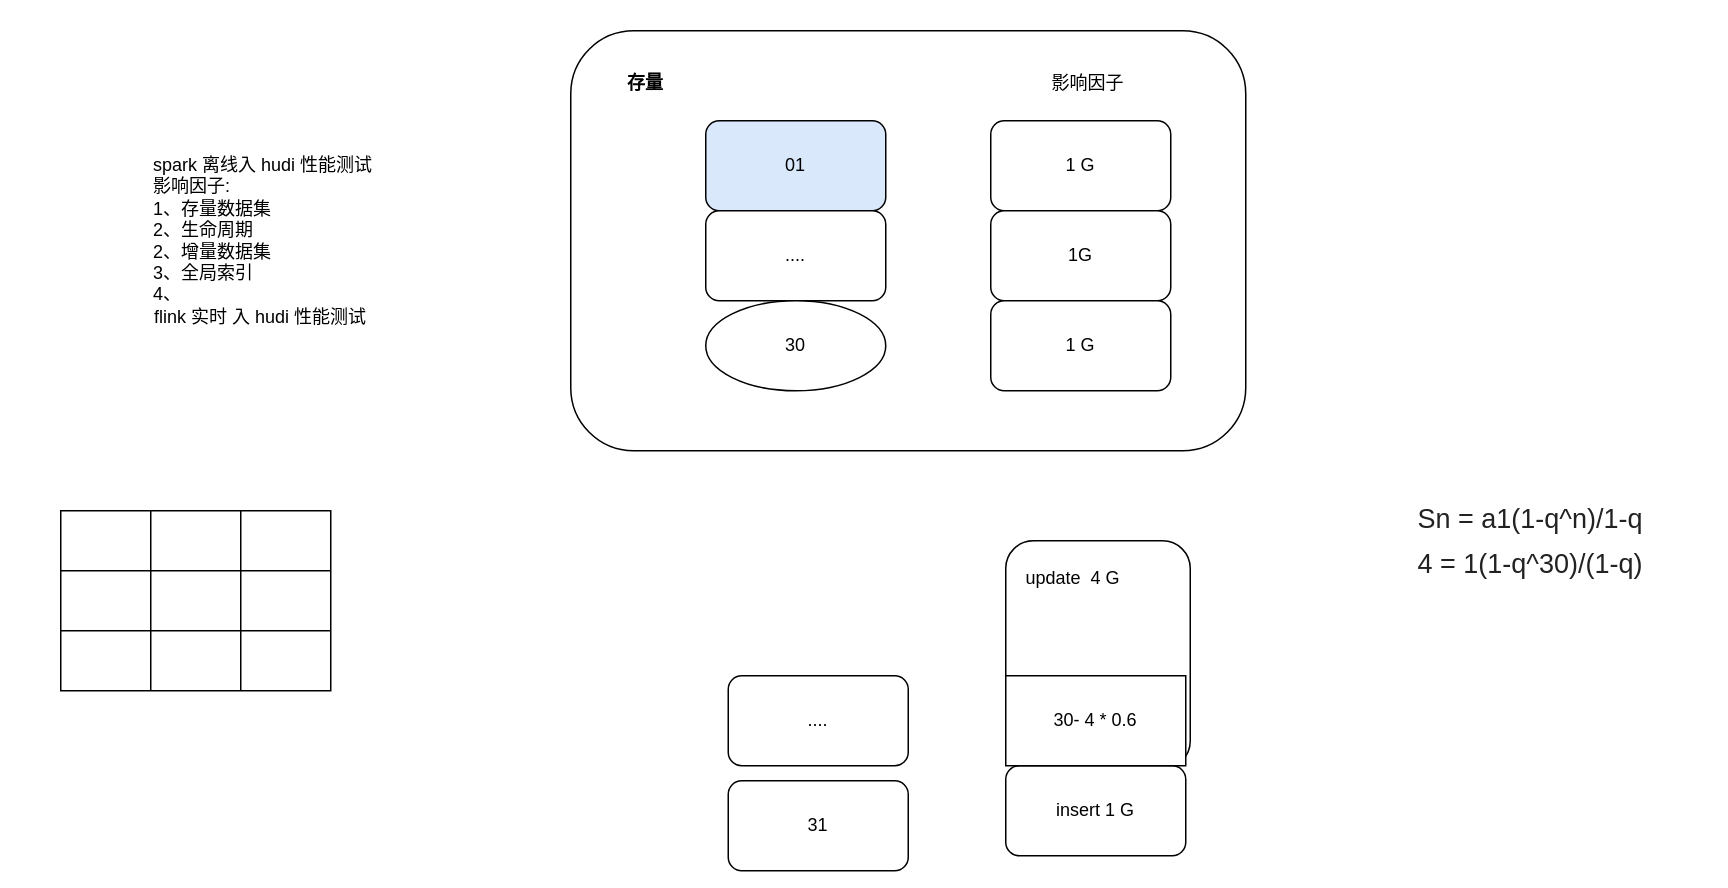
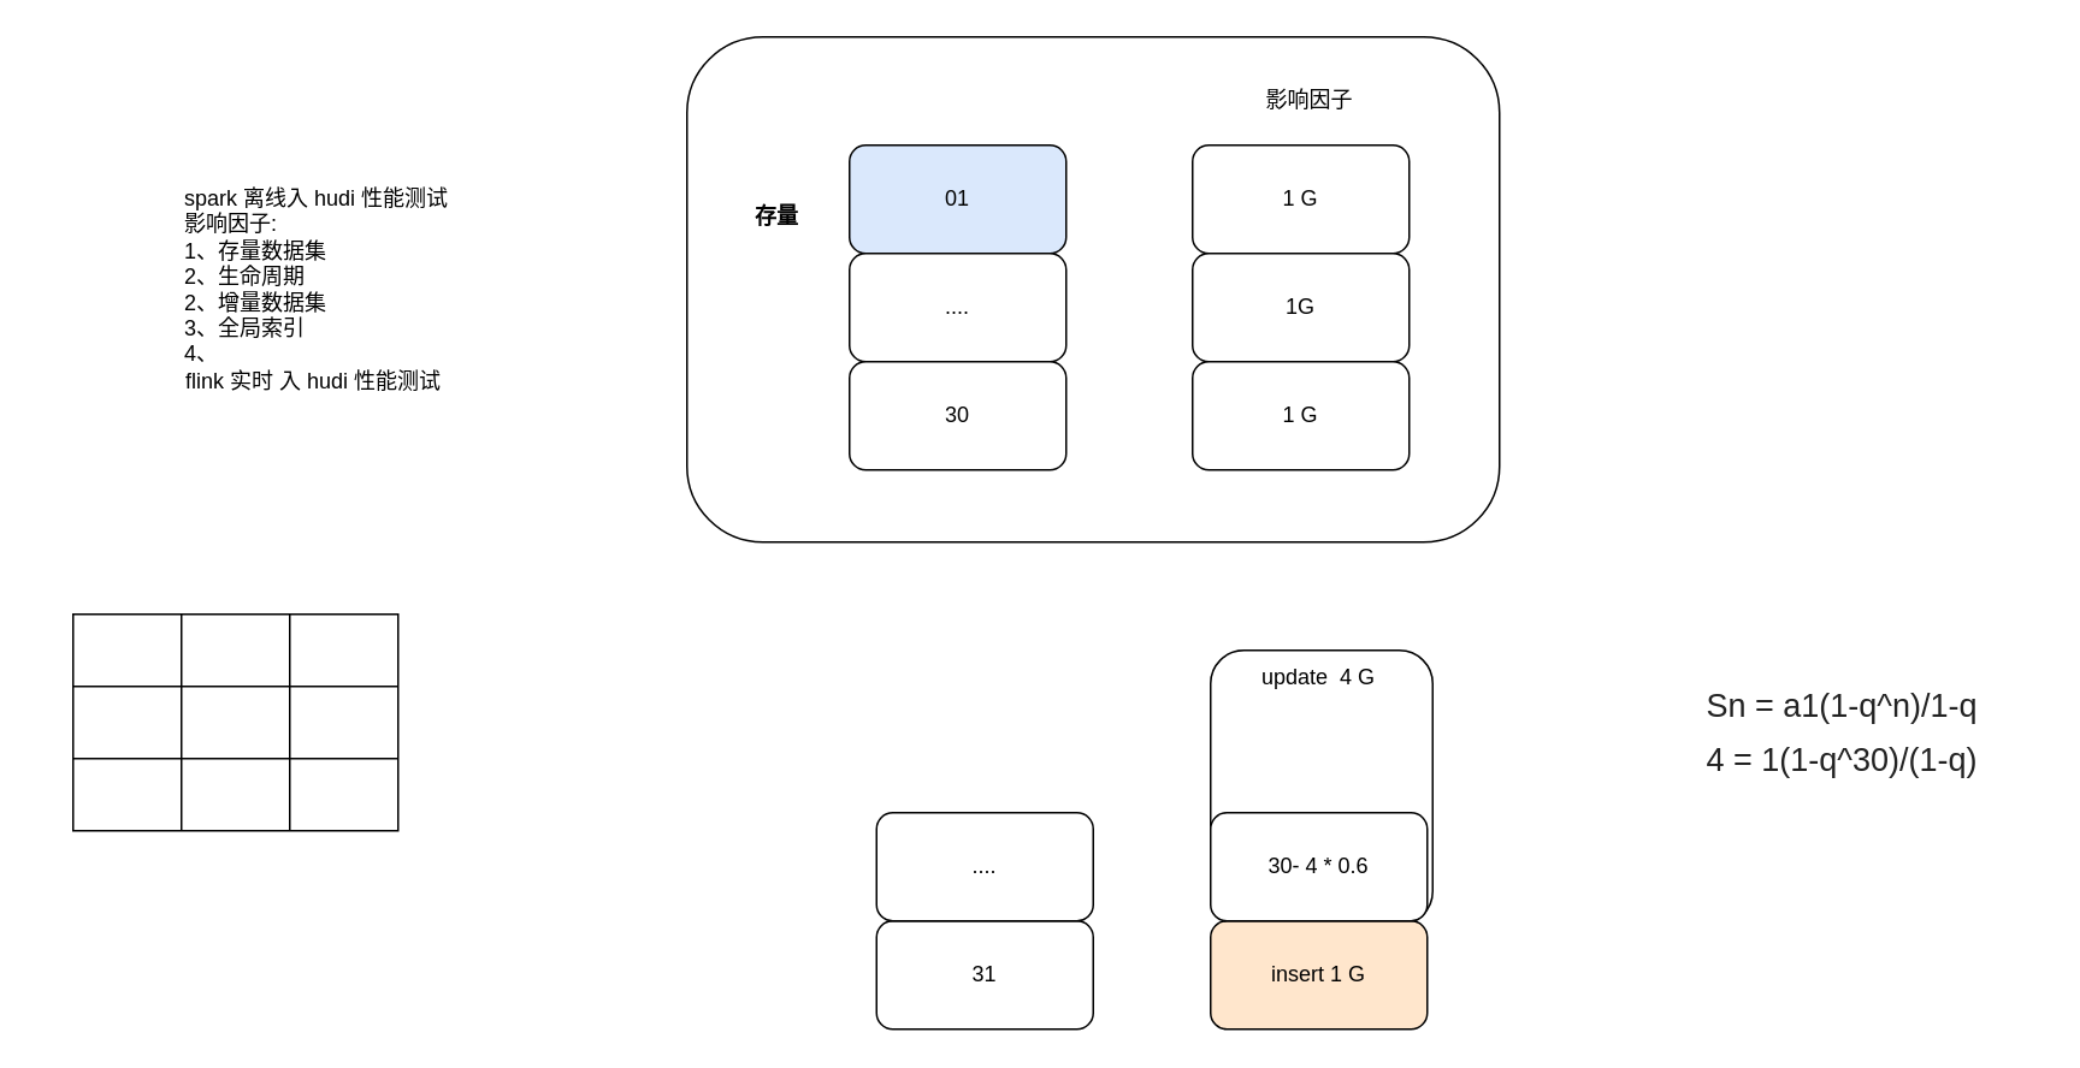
- <mxCell id="25" value="&lt;b&gt;存量&lt;/b&gt;" style="text;html=1;strokeColor=none;fillColor=none;align=center;verticalAlign=middle;whiteSpace=wrap;rounded=0;" vertex="1" parent="1"><mxGeometry x="400" y="40" width="60" height="30" as="geometry" /></mxCell>
+ <mxCell id="25" value="&lt;b&gt;存量&lt;/b&gt;" style="text;html=1;strokeColor=none;fillColor=none;align=center;verticalAlign=middle;whiteSpace=wrap;rounded=0;" vertex="1" parent="1"><mxGeometry x="400" y="105" width="60" height="30" as="geometry" /></mxCell>
- <mxCell id="20" value="30" style="ellipse;whiteSpace=wrap;html=1;" vertex="1" parent="1"><mxGeometry x="470" y="200" width="120" height="60" as="geometry" /></mxCell>
+ <mxCell id="20" value="30" style="rounded=1;whiteSpace=wrap;html=1;" vertex="1" parent="1"><mxGeometry x="470" y="200" width="120" height="60" as="geometry" /></mxCell>
- <mxCell id="31" value="&lt;div style=&quot;max-width: 100%; overflow-x: visible; font-size: 18px; line-height: 30px; color: rgb(34, 34, 34); margin-top: 24px;&quot; class=&quot;index-module_textWrap_3ygOc index-module_newStyle_lg-fl&quot;&gt;&lt;p style=&quot;overflow-y: auto; max-width: 100%; line-height: 30px; margin: 0px !important; padding: 0px !important;&quot; data-from-paste=&quot;1&quot;&gt;Sn = a1(1-q^n)/1-q&lt;br&gt;4 = 1(1-q^30)/(1-q)&lt;/p&gt;&lt;div&gt;&lt;br&gt;&lt;/div&gt;&lt;p style=&quot;overflow-y: auto; max-width: 100%; line-height: 30px; margin: 0px !important; padding: 0px !important;&quot;&gt;&lt;/p&gt;&lt;/div&gt;&lt;div style=&quot;max-width: 100%; overflow-x: visible; font-size: 18px; line-height: 30px; color: rgb(34, 34, 34); margin-top: 24px;&quot; class=&quot;index-module_textWrap_3ygOc index-module_newStyle_lg-fl&quot;&gt;&lt;p style=&quot;overflow-y: auto; max-width: 100%; line-height: 30px; font-family: arial; text-align: start; background-color: rgb(255, 255, 255); margin: 0px !important; padding: 0px !important;&quot;&gt;&lt;/p&gt;&lt;/div&gt;" style="text;html=1;strokeColor=none;fillColor=none;align=center;verticalAlign=middle;whiteSpace=wrap;rounded=0;" vertex="1" parent="1"><mxGeometry x="910" y="350" width="220" height="50" as="geometry" /></mxCell>
+ <mxCell id="31" value="&lt;div style=&quot;max-width: 100%; overflow-x: visible; font-size: 18px; line-height: 30px; color: rgb(34, 34, 34); margin-top: 24px;&quot; class=&quot;index-module_textWrap_3ygOc index-module_newStyle_lg-fl&quot;&gt;&lt;p style=&quot;overflow-y: auto; max-width: 100%; line-height: 30px; margin: 0px !important; padding: 0px !important;&quot; data-from-paste=&quot;1&quot;&gt;Sn = a1(1-q^n)/1-q&lt;br&gt;4 = 1(1-q^30)/(1-q)&lt;/p&gt;&lt;div&gt;&lt;br&gt;&lt;/div&gt;&lt;p style=&quot;overflow-y: auto; max-width: 100%; line-height: 30px; margin: 0px !important; padding: 0px !important;&quot;&gt;&lt;/p&gt;&lt;/div&gt;&lt;div style=&quot;max-width: 100%; overflow-x: visible; font-size: 18px; line-height: 30px; color: rgb(34, 34, 34); margin-top: 24px;&quot; class=&quot;index-module_textWrap_3ygOc index-module_newStyle_lg-fl&quot;&gt;&lt;p style=&quot;overflow-y: auto; max-width: 100%; line-height: 30px; font-family: arial; text-align: start; background-color: rgb(255, 255, 255); margin: 0px !important; padding: 0px !important;&quot;&gt;&lt;/p&gt;&lt;/div&gt;" style="text;html=1;strokeColor=none;fillColor=none;align=center;verticalAlign=middle;whiteSpace=wrap;rounded=0;" vertex="1" parent="1"><mxGeometry x="910" y="395" width="220" height="50" as="geometry" /></mxCell>
- <mxCell id="30" value="update&amp;nbsp; 4 G" style="text;html=1;strokeColor=none;fillColor=none;align=center;verticalAlign=middle;whiteSpace=wrap;rounded=0;" vertex="1" parent="1"><mxGeometry x="675" y="370" width="80" height="30" as="geometry" /></mxCell>
+ <mxCell id="30" value="update&amp;nbsp; 4 G" style="text;html=1;strokeColor=none;fillColor=none;align=center;verticalAlign=middle;whiteSpace=wrap;rounded=0;" vertex="1" parent="1"><mxGeometry x="690" y="360" width="80" height="30" as="geometry" /></mxCell>
- <mxCell id="29" value="30- 4 * 0.6" style="whiteSpace=wrap;html=1;rounded=0;" vertex="1" parent="1"><mxGeometry x="670" y="450" width="120" height="60" as="geometry" /></mxCell>
+ <mxCell id="29" value="30- 4 * 0.6" style="rounded=1;whiteSpace=wrap;html=1;" vertex="1" parent="1"><mxGeometry x="670" y="450" width="120" height="60" as="geometry" /></mxCell>
- <mxCell id="27" value="insert 1 G" style="rounded=1;whiteSpace=wrap;html=1;" vertex="1" parent="1"><mxGeometry x="670" y="510" width="120" height="60" as="geometry" /></mxCell>
+ <mxCell id="27" value="insert 1 G" style="rounded=1;whiteSpace=wrap;html=1;fillColor=#ffe6cc;" vertex="1" parent="1"><mxGeometry x="670" y="510" width="120" height="60" as="geometry" /></mxCell>
- <mxCell id="26" value="31" style="rounded=1;whiteSpace=wrap;html=1;" vertex="1" parent="1"><mxGeometry x="485" y="520" width="120" height="60" as="geometry" /></mxCell>
+ <mxCell id="26" value="31" style="rounded=1;whiteSpace=wrap;html=1;" vertex="1" parent="1"><mxGeometry x="485" y="510" width="120" height="60" as="geometry" /></mxCell>
